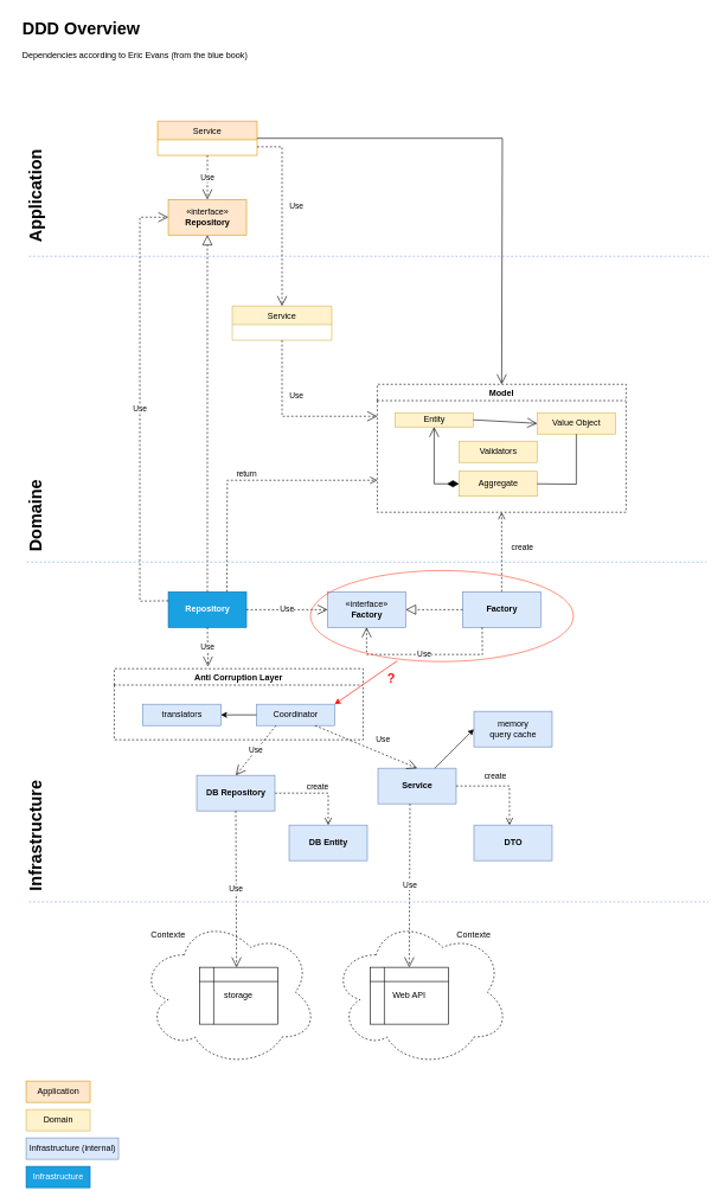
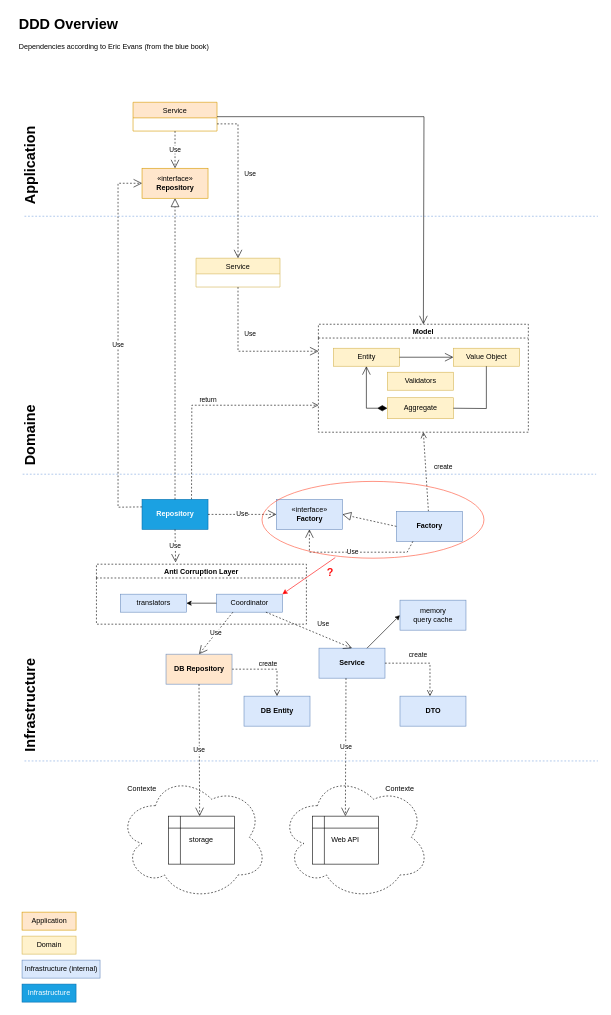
- <mxCell id="40" value="Entity" style="html=1;fillColor=#fff2cc;strokeColor=#d6b656;" vertex="1" parent="38"><mxGeometry x="25" y="40" width="110" height="20" as="geometry" /></mxCell>
+ <mxCell id="40" value="Entity" style="html=1;fillColor=#fff2cc;strokeColor=#d6b656;" vertex="1" parent="38"><mxGeometry x="25" y="40" width="110" height="30" as="geometry" /></mxCell>
- <mxCell id="13" value="&lt;b&gt;Factory&lt;/b&gt;" style="html=1;fillColor=#dae8fc;strokeColor=#6c8ebf;" parent="1" vertex="1"><mxGeometry x="650" y="832" width="110" height="50" as="geometry" /></mxCell>
+ <mxCell id="13" value="&lt;b&gt;Factory&lt;/b&gt;" style="html=1;fillColor=#dae8fc;strokeColor=#6c8ebf;" parent="1" vertex="1"><mxGeometry x="660" y="852" width="110" height="50" as="geometry" /></mxCell>
- <mxCell id="53" value="&lt;b&gt;DB Repository&lt;/b&gt;" style="html=1;fillColor=#dae8fc;strokeColor=#6c8ebf;" parent="1" vertex="1"><mxGeometry x="276" y="1090" width="110" height="50" as="geometry" /></mxCell>
+ <mxCell id="53" value="&lt;b&gt;DB Repository&lt;/b&gt;" style="html=1;fillColor=#ffe6cc;strokeColor=#6c8ebf;" parent="1" vertex="1"><mxGeometry x="276" y="1090" width="110" height="50" as="geometry" /></mxCell>
